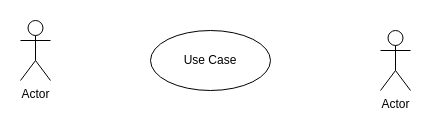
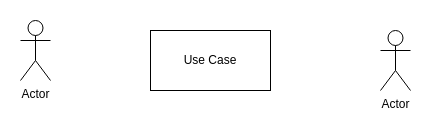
- <mxCell id="3" value="Use Case" style="ellipse;whiteSpace=wrap;html=1;" parent="1" vertex="1"><mxGeometry x="150" y="30" width="120" height="60" as="geometry" /></mxCell>
+ <mxCell id="3" value="Use Case" style="whiteSpace=wrap;html=1;rounded=0;" parent="1" vertex="1"><mxGeometry x="150" y="30" width="120" height="60" as="geometry" /></mxCell>
